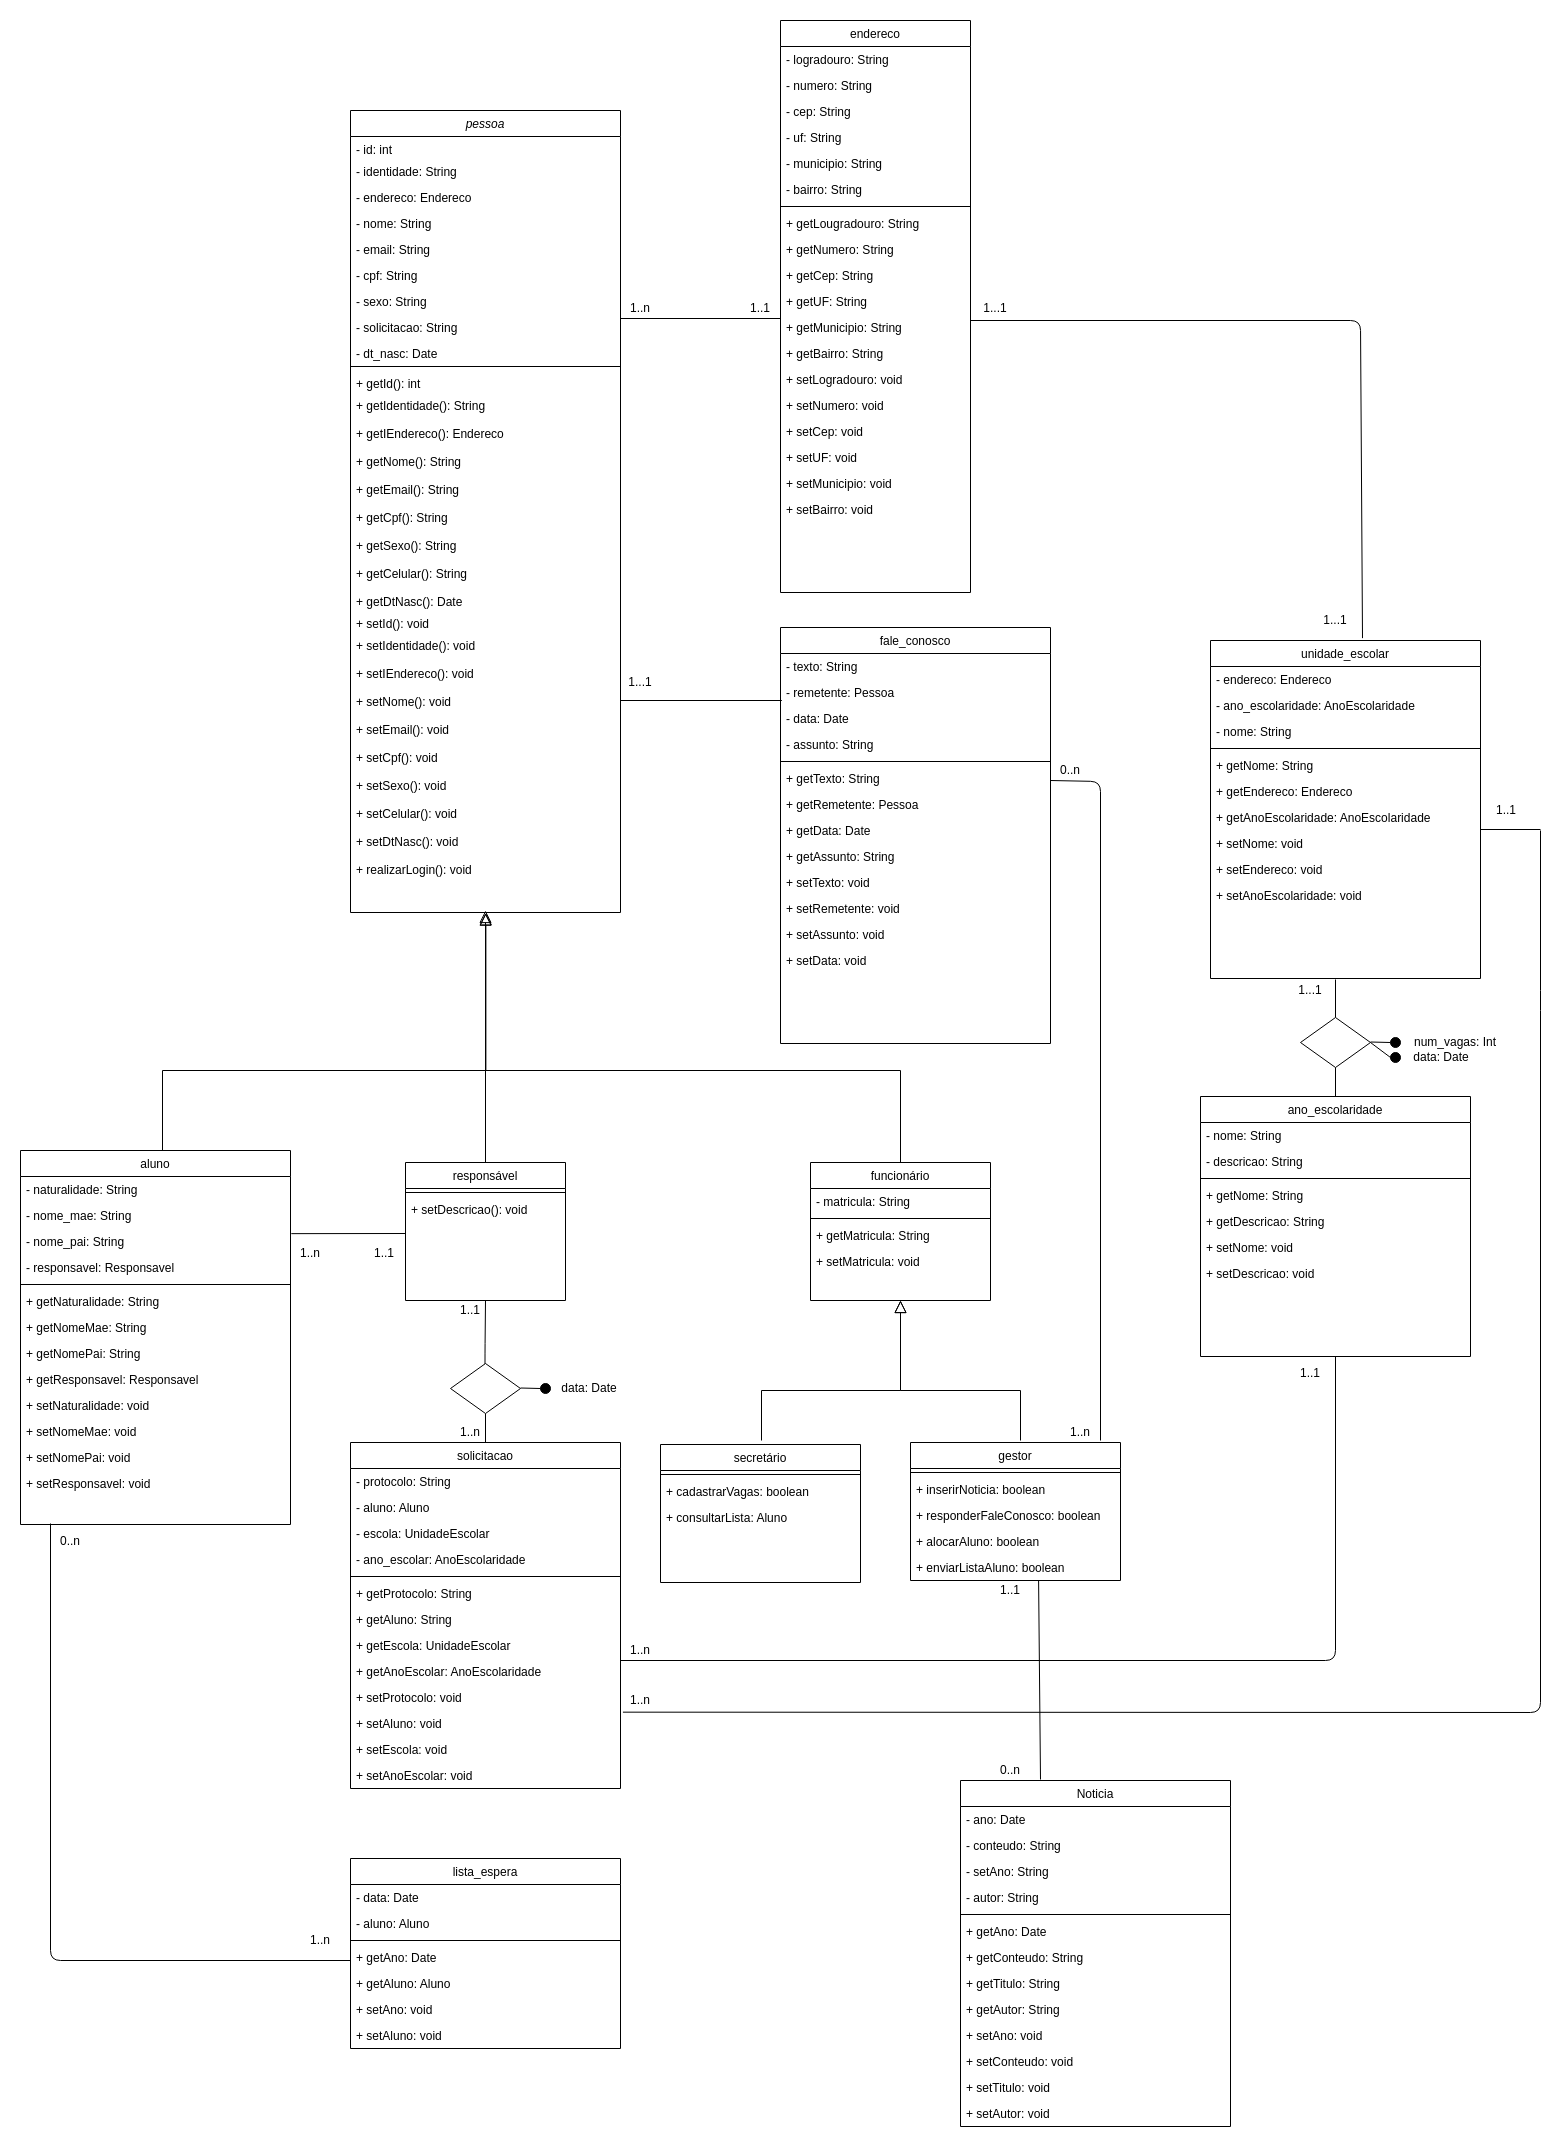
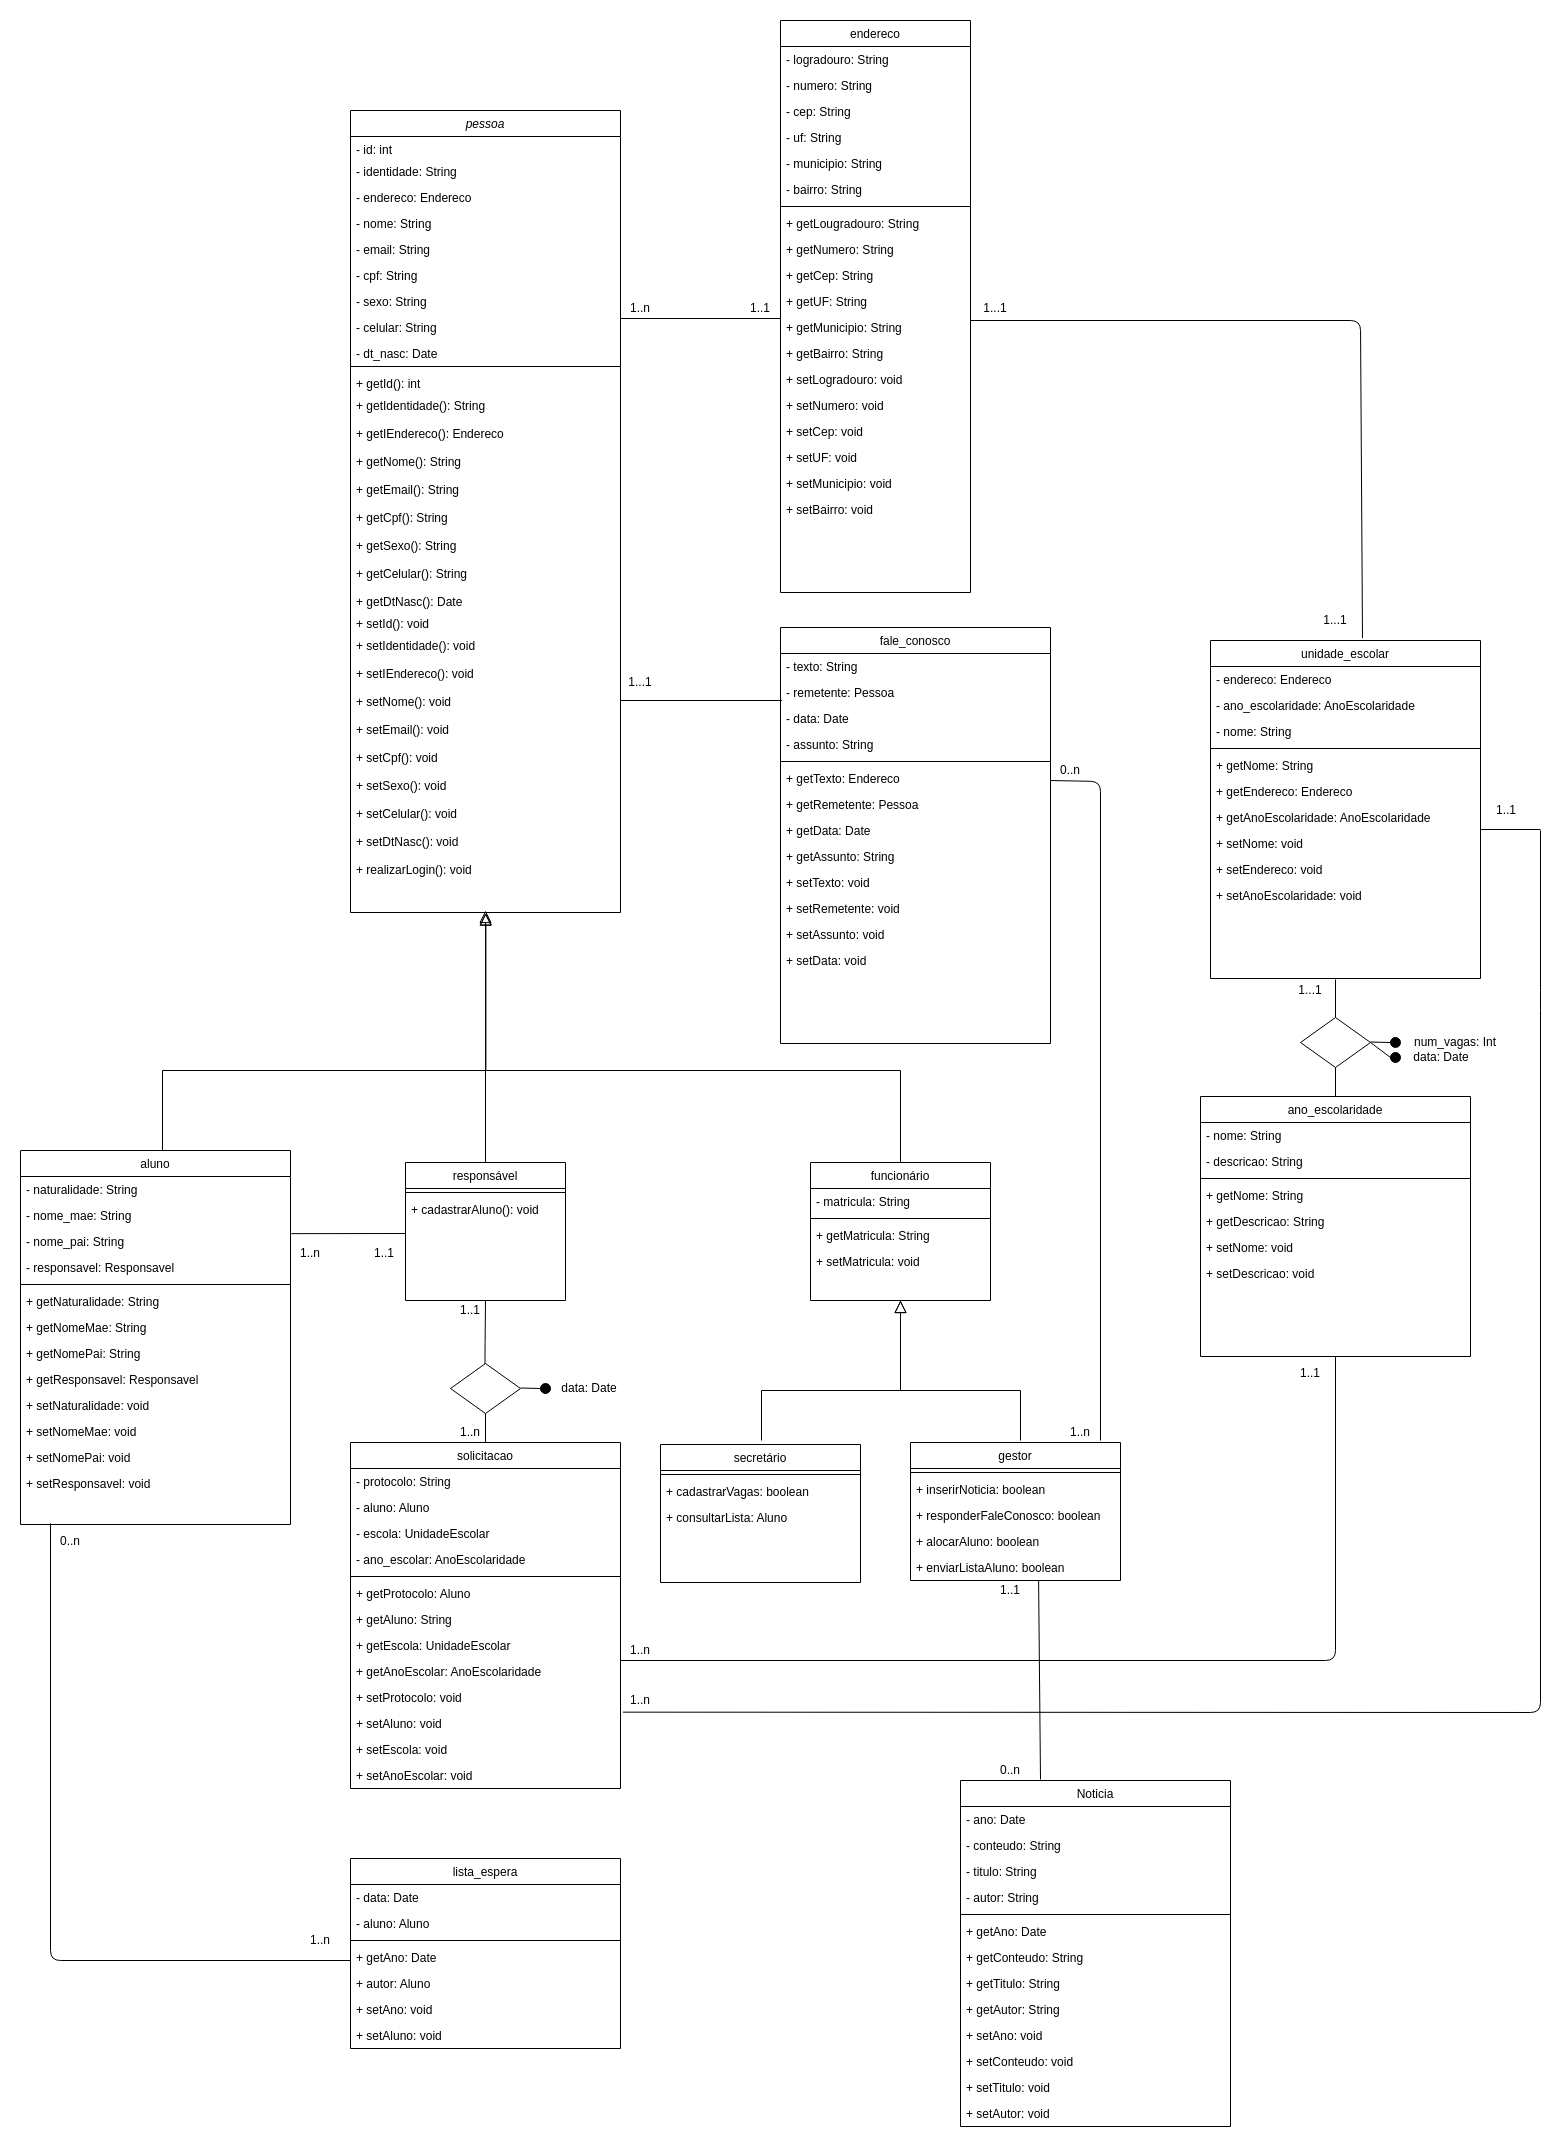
- <mxCell id="10" value="- solicitacao: String" style="text;align=left;verticalAlign=top;spacingLeft=4;spacingRight=4;overflow=hidden;rotatable=0;points=[[0,0.5],[1,0.5]];portConstraint=eastwest;rounded=0;shadow=0;html=0;" parent="2" vertex="1"><mxGeometry y="204" width="270" height="26" as="geometry" /></mxCell>
+ <mxCell id="10" value="- celular: String" style="text;align=left;verticalAlign=top;spacingLeft=4;spacingRight=4;overflow=hidden;rotatable=0;points=[[0,0.5],[1,0.5]];portConstraint=eastwest;rounded=0;shadow=0;html=0;" parent="2" vertex="1"><mxGeometry y="204" width="270" height="26" as="geometry" /></mxCell>
- <mxCell id="130" value="+ getTexto: String" style="text;align=left;verticalAlign=top;spacingLeft=4;spacingRight=4;overflow=hidden;rotatable=0;points=[[0,0.5],[1,0.5]];portConstraint=eastwest;rounded=0;shadow=0;html=0;" parent="124" vertex="1"><mxGeometry y="138" width="270" height="26" as="geometry" /></mxCell>
+ <mxCell id="130" value="+ getTexto: Endereco" style="text;align=left;verticalAlign=top;spacingLeft=4;spacingRight=4;overflow=hidden;rotatable=0;points=[[0,0.5],[1,0.5]];portConstraint=eastwest;rounded=0;shadow=0;html=0;" parent="124" vertex="1"><mxGeometry y="138" width="270" height="26" as="geometry" /></mxCell>
- <mxCell id="34" value="+ setDescricao(): void" style="text;align=left;verticalAlign=top;spacingLeft=4;spacingRight=4;overflow=hidden;rotatable=0;points=[[0,0.5],[1,0.5]];portConstraint=eastwest;rounded=0;shadow=0;html=0;" parent="32" vertex="1"><mxGeometry y="34" width="160" height="28" as="geometry" /></mxCell>
+ <mxCell id="34" value="+ cadastrarAluno(): void" style="text;align=left;verticalAlign=top;spacingLeft=4;spacingRight=4;overflow=hidden;rotatable=0;points=[[0,0.5],[1,0.5]];portConstraint=eastwest;rounded=0;shadow=0;html=0;" parent="32" vertex="1"><mxGeometry y="34" width="160" height="28" as="geometry" /></mxCell>
- <mxCell id="144" value="+ getProtocolo: String" style="text;align=left;verticalAlign=top;spacingLeft=4;spacingRight=4;overflow=hidden;rotatable=0;points=[[0,0.5],[1,0.5]];portConstraint=eastwest;rounded=0;shadow=0;html=0;" parent="138" vertex="1"><mxGeometry y="138" width="270" height="26" as="geometry" /></mxCell>
+ <mxCell id="144" value="+ getProtocolo: Aluno" style="text;align=left;verticalAlign=top;spacingLeft=4;spacingRight=4;overflow=hidden;rotatable=0;points=[[0,0.5],[1,0.5]];portConstraint=eastwest;rounded=0;shadow=0;html=0;" parent="138" vertex="1"><mxGeometry y="138" width="270" height="26" as="geometry" /></mxCell>
- <mxCell id="113" value="- setAno: String" style="text;align=left;verticalAlign=top;spacingLeft=4;spacingRight=4;overflow=hidden;rotatable=0;points=[[0,0.5],[1,0.5]];portConstraint=eastwest;rounded=0;shadow=0;html=0;" parent="110" vertex="1"><mxGeometry y="78" width="270" height="26" as="geometry" /></mxCell>
+ <mxCell id="113" value="- titulo: String" style="text;align=left;verticalAlign=top;spacingLeft=4;spacingRight=4;overflow=hidden;rotatable=0;points=[[0,0.5],[1,0.5]];portConstraint=eastwest;rounded=0;shadow=0;html=0;" parent="110" vertex="1"><mxGeometry y="78" width="270" height="26" as="geometry" /></mxCell>
- <mxCell id="107" value="+ getAluno: Aluno&#10;" style="text;align=left;verticalAlign=top;spacingLeft=4;spacingRight=4;overflow=hidden;rotatable=0;points=[[0,0.5],[1,0.5]];portConstraint=eastwest;" parent="102" vertex="1"><mxGeometry y="112" width="270" height="26" as="geometry" /></mxCell>
+ <mxCell id="107" value="+ autor: Aluno&#10;" style="text;align=left;verticalAlign=top;spacingLeft=4;spacingRight=4;overflow=hidden;rotatable=0;points=[[0,0.5],[1,0.5]];portConstraint=eastwest;" parent="102" vertex="1"><mxGeometry y="112" width="270" height="26" as="geometry" /></mxCell>
